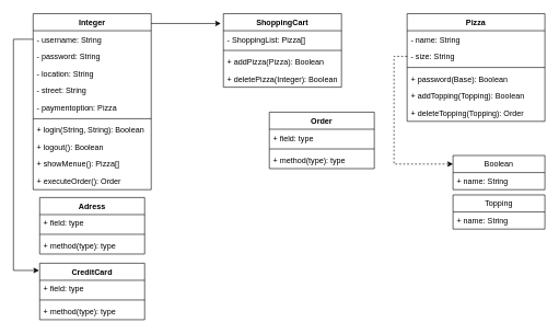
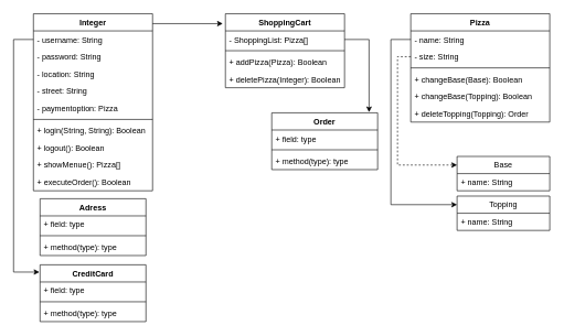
+ <mxCell id="43" style="edgeStyle=orthogonalEdgeStyle;rounded=0;orthogonalLoop=1;jettySize=auto;html=1;exitX=1;exitY=0.5;exitDx=0;exitDy=0;entryX=0.919;entryY=-0.012;entryDx=0;entryDy=0;entryPerimeter=0;" edge="1" parent="1" source="14" target="31"><mxGeometry relative="1" as="geometry" /></mxCell>
- <mxCell id="22" value="+ password(Base): Boolean" style="text;strokeColor=none;fillColor=none;align=left;verticalAlign=top;spacingLeft=4;spacingRight=4;overflow=hidden;rotatable=0;points=[[0,0.5],[1,0.5]];portConstraint=eastwest;" parent="18" vertex="1"><mxGeometry y="86" width="210" height="26" as="geometry" /></mxCell>
+ <mxCell id="22" value="+ changeBase(Base): Boolean" style="text;strokeColor=none;fillColor=none;align=left;verticalAlign=top;spacingLeft=4;spacingRight=4;overflow=hidden;rotatable=0;points=[[0,0.5],[1,0.5]];portConstraint=eastwest;" parent="18" vertex="1"><mxGeometry y="86" width="210" height="26" as="geometry" /></mxCell>
- <mxCell id="23" value="+ addTopping(Topping): Boolean" style="text;strokeColor=none;fillColor=none;align=left;verticalAlign=top;spacingLeft=4;spacingRight=4;overflow=hidden;rotatable=0;points=[[0,0.5],[1,0.5]];portConstraint=eastwest;" parent="18" vertex="1"><mxGeometry y="112" width="210" height="26" as="geometry" /></mxCell>
+ <mxCell id="23" value="+ changeBase(Topping): Boolean" style="text;strokeColor=none;fillColor=none;align=left;verticalAlign=top;spacingLeft=4;spacingRight=4;overflow=hidden;rotatable=0;points=[[0,0.5],[1,0.5]];portConstraint=eastwest;" parent="18" vertex="1"><mxGeometry y="112" width="210" height="26" as="geometry" /></mxCell>
- <mxCell id="25" value="Boolean" style="swimlane;fontStyle=0;childLayout=stackLayout;horizontal=1;startSize=26;fillColor=none;horizontalStack=0;resizeParent=1;resizeParentMax=0;resizeLast=0;collapsible=1;marginBottom=0;" parent="1" vertex="1"><mxGeometry x="690" y="236" width="140" height="52" as="geometry" /></mxCell>
+ <mxCell id="25" value="Base" style="swimlane;fontStyle=0;childLayout=stackLayout;horizontal=1;startSize=26;fillColor=none;horizontalStack=0;resizeParent=1;resizeParentMax=0;resizeLast=0;collapsible=1;marginBottom=0;" parent="1" vertex="1"><mxGeometry x="690" y="236" width="140" height="52" as="geometry" /></mxCell>
- <mxCell id="12" value="+ executeOrder(): Order" style="text;strokeColor=none;fillColor=none;align=left;verticalAlign=top;spacingLeft=4;spacingRight=4;overflow=hidden;rotatable=0;points=[[0,0.5],[1,0.5]];portConstraint=eastwest;" parent="2" vertex="1"><mxGeometry y="242" width="180" height="26" as="geometry" /></mxCell>
+ <mxCell id="12" value="+ executeOrder(): Boolean" style="text;strokeColor=none;fillColor=none;align=left;verticalAlign=top;spacingLeft=4;spacingRight=4;overflow=hidden;rotatable=0;points=[[0,0.5],[1,0.5]];portConstraint=eastwest;" parent="2" vertex="1"><mxGeometry y="242" width="180" height="26" as="geometry" /></mxCell>
+ <mxCell id="30" style="edgeStyle=orthogonalEdgeStyle;rounded=0;orthogonalLoop=1;jettySize=auto;html=1;exitX=0;exitY=0.5;exitDx=0;exitDy=0;entryX=0;entryY=0.25;entryDx=0;entryDy=0;" parent="1" source="19" target="27" edge="1"><mxGeometry relative="1" as="geometry"><Array as="points"><mxPoint x="590" y="59" /><mxPoint x="590" y="309" /></Array></mxGeometry></mxCell>
